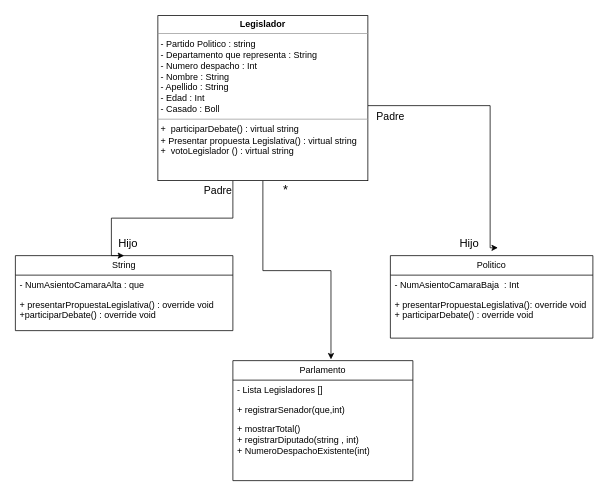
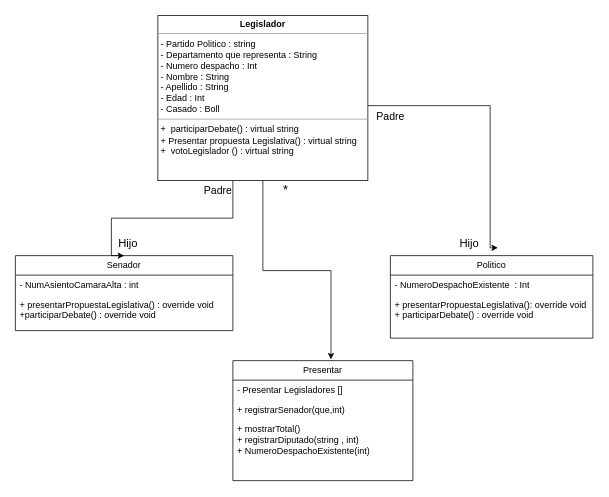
- <mxCell id="6" value="String" style="swimlane;fontStyle=0;childLayout=stackLayout;horizontal=1;startSize=26;fillColor=none;horizontalStack=0;resizeParent=1;resizeParentMax=0;resizeLast=0;collapsible=1;marginBottom=0;whiteSpace=wrap;html=1;" parent="1" vertex="1"><mxGeometry x="20" y="340" width="290" height="100" as="geometry" /></mxCell>
+ <mxCell id="6" value="Senador" style="swimlane;fontStyle=0;childLayout=stackLayout;horizontal=1;startSize=26;fillColor=none;horizontalStack=0;resizeParent=1;resizeParentMax=0;resizeLast=0;collapsible=1;marginBottom=0;whiteSpace=wrap;html=1;" parent="1" vertex="1"><mxGeometry x="20" y="340" width="290" height="100" as="geometry" /></mxCell>
- <mxCell id="7" value="- NumAsientoCamaraAlta : que" style="text;strokeColor=none;fillColor=none;align=left;verticalAlign=top;spacingLeft=4;spacingRight=4;overflow=hidden;rotatable=0;points=[[0,0.5],[1,0.5]];portConstraint=eastwest;whiteSpace=wrap;html=1;" parent="6" vertex="1"><mxGeometry y="26" width="290" height="26" as="geometry" /></mxCell>
+ <mxCell id="7" value="- NumAsientoCamaraAlta : int" style="text;strokeColor=none;fillColor=none;align=left;verticalAlign=top;spacingLeft=4;spacingRight=4;overflow=hidden;rotatable=0;points=[[0,0.5],[1,0.5]];portConstraint=eastwest;whiteSpace=wrap;html=1;" parent="6" vertex="1"><mxGeometry y="26" width="290" height="26" as="geometry" /></mxCell>
- <mxCell id="10" value="- NumAsientoCamaraBaja&amp;nbsp; : Int" style="text;strokeColor=none;fillColor=none;align=left;verticalAlign=top;spacingLeft=4;spacingRight=4;overflow=hidden;rotatable=0;points=[[0,0.5],[1,0.5]];portConstraint=eastwest;whiteSpace=wrap;html=1;" parent="9" vertex="1"><mxGeometry y="26" width="270" height="26" as="geometry" /></mxCell>
+ <mxCell id="10" value="- NumeroDespachoExistente&amp;nbsp; : Int" style="text;strokeColor=none;fillColor=none;align=left;verticalAlign=top;spacingLeft=4;spacingRight=4;overflow=hidden;rotatable=0;points=[[0,0.5],[1,0.5]];portConstraint=eastwest;whiteSpace=wrap;html=1;" parent="9" vertex="1"><mxGeometry y="26" width="270" height="26" as="geometry" /></mxCell>
- <mxCell id="12" value="Parlamento" style="swimlane;fontStyle=0;childLayout=stackLayout;horizontal=1;startSize=26;fillColor=none;horizontalStack=0;resizeParent=1;resizeParentMax=0;resizeLast=0;collapsible=1;marginBottom=0;whiteSpace=wrap;html=1;" parent="1" vertex="1"><mxGeometry x="310" y="480" width="240" height="160" as="geometry" /></mxCell>
+ <mxCell id="12" value="Presentar" style="swimlane;fontStyle=0;childLayout=stackLayout;horizontal=1;startSize=26;fillColor=none;horizontalStack=0;resizeParent=1;resizeParentMax=0;resizeLast=0;collapsible=1;marginBottom=0;whiteSpace=wrap;html=1;" parent="1" vertex="1"><mxGeometry x="310" y="480" width="240" height="160" as="geometry" /></mxCell>
- <mxCell id="13" value="- Lista Legisladores []" style="text;strokeColor=none;fillColor=none;align=left;verticalAlign=top;spacingLeft=4;spacingRight=4;overflow=hidden;rotatable=0;points=[[0,0.5],[1,0.5]];portConstraint=eastwest;whiteSpace=wrap;html=1;" parent="12" vertex="1"><mxGeometry y="26" width="240" height="26" as="geometry" /></mxCell>
+ <mxCell id="13" value="- Presentar Legisladores []" style="text;strokeColor=none;fillColor=none;align=left;verticalAlign=top;spacingLeft=4;spacingRight=4;overflow=hidden;rotatable=0;points=[[0,0.5],[1,0.5]];portConstraint=eastwest;whiteSpace=wrap;html=1;" parent="12" vertex="1"><mxGeometry y="26" width="240" height="26" as="geometry" /></mxCell>
